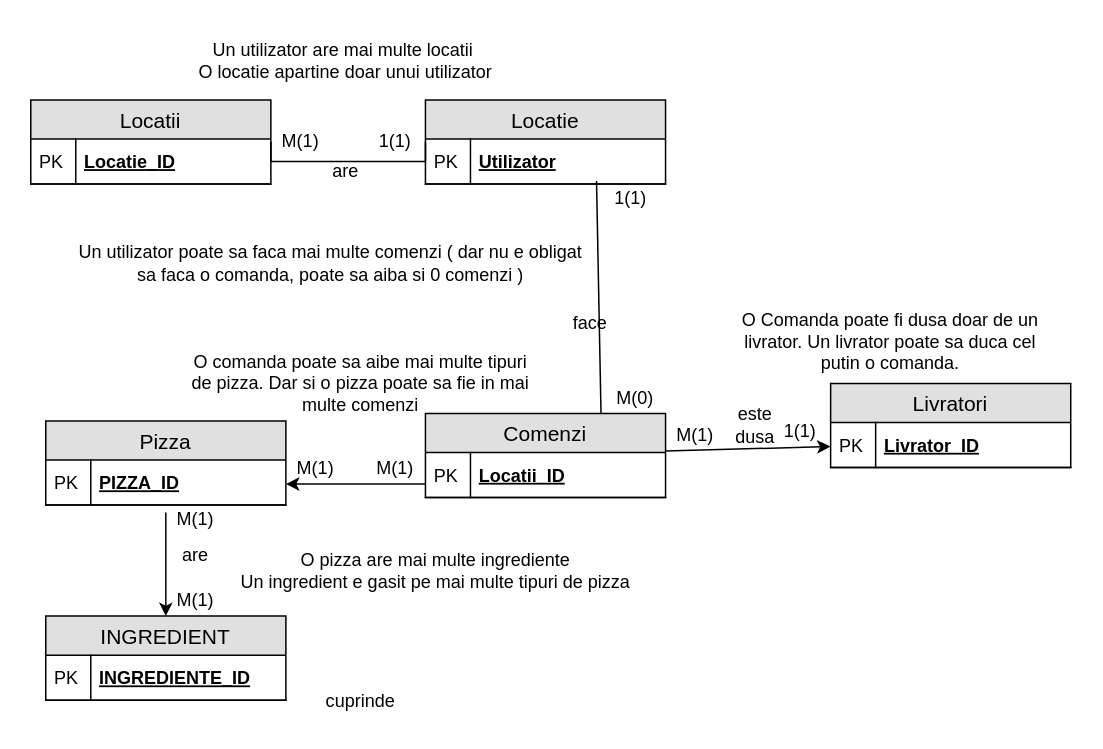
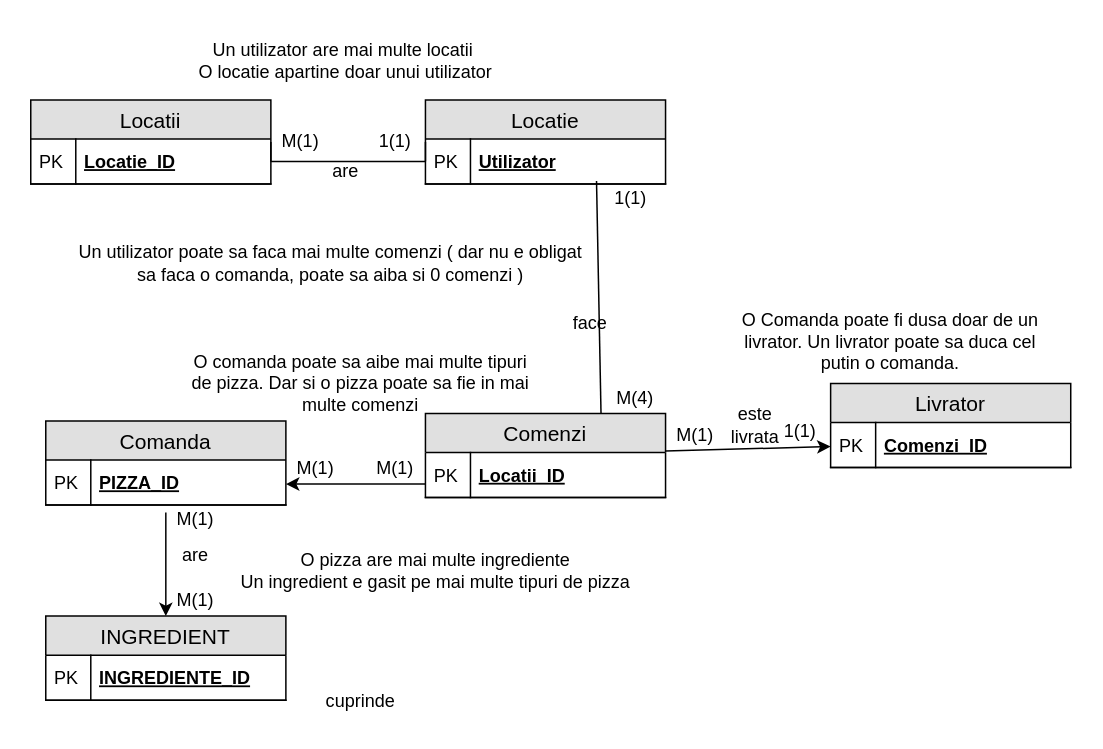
- <mxCell id="18" value="M(0)" style="text;html=1;strokeColor=none;fillColor=none;align=center;verticalAlign=middle;whiteSpace=wrap;rounded=0;" parent="1" vertex="1"><mxGeometry x="403" y="255" width="40" height="20" as="geometry" /></mxCell>
+ <mxCell id="18" value="M(4)" style="text;html=1;strokeColor=none;fillColor=none;align=center;verticalAlign=middle;whiteSpace=wrap;rounded=0;" parent="1" vertex="1"><mxGeometry x="403" y="255" width="40" height="20" as="geometry" /></mxCell>
- <mxCell id="28" value="Livratori" style="swimlane;fontStyle=0;childLayout=stackLayout;horizontal=1;startSize=26;fillColor=#e0e0e0;horizontalStack=0;resizeParent=1;resizeParentMax=0;resizeLast=0;collapsible=1;marginBottom=0;swimlaneFillColor=#ffffff;align=center;fontSize=14;" parent="1" vertex="1"><mxGeometry x="553" y="255" width="160" height="56" as="geometry" /></mxCell>
+ <mxCell id="28" value="Livrator" style="swimlane;fontStyle=0;childLayout=stackLayout;horizontal=1;startSize=26;fillColor=#e0e0e0;horizontalStack=0;resizeParent=1;resizeParentMax=0;resizeLast=0;collapsible=1;marginBottom=0;swimlaneFillColor=#ffffff;align=center;fontSize=14;" parent="1" vertex="1"><mxGeometry x="553" y="255" width="160" height="56" as="geometry" /></mxCell>
- <mxCell id="34" value="este dusa" style="text;html=1;strokeColor=none;fillColor=none;align=center;verticalAlign=middle;whiteSpace=wrap;rounded=0;" parent="1" vertex="1"><mxGeometry x="483" y="273" width="40" height="20" as="geometry" /></mxCell>
+ <mxCell id="34" value="este livrata" style="text;html=1;strokeColor=none;fillColor=none;align=center;verticalAlign=middle;whiteSpace=wrap;rounded=0;" parent="1" vertex="1"><mxGeometry x="483" y="273" width="40" height="20" as="geometry" /></mxCell>
- <mxCell id="20" value="Pizza" style="swimlane;fontStyle=0;childLayout=stackLayout;horizontal=1;startSize=26;fillColor=#e0e0e0;horizontalStack=0;resizeParent=1;resizeParentMax=0;resizeLast=0;collapsible=1;marginBottom=0;swimlaneFillColor=#ffffff;align=center;fontSize=14;" parent="1" vertex="1"><mxGeometry x="30" y="280" width="160" height="56" as="geometry" /></mxCell>
+ <mxCell id="20" value="Comanda" style="swimlane;fontStyle=0;childLayout=stackLayout;horizontal=1;startSize=26;fillColor=#e0e0e0;horizontalStack=0;resizeParent=1;resizeParentMax=0;resizeLast=0;collapsible=1;marginBottom=0;swimlaneFillColor=#ffffff;align=center;fontSize=14;" parent="1" vertex="1"><mxGeometry x="30" y="280" width="160" height="56" as="geometry" /></mxCell>
- <mxCell id="29" value="Livrator_ID" style="shape=partialRectangle;top=0;left=0;right=0;bottom=1;align=left;verticalAlign=middle;fillColor=none;spacingLeft=34;spacingRight=4;overflow=hidden;rotatable=0;points=[[0,0.5],[1,0.5]];portConstraint=eastwest;dropTarget=0;fontStyle=5;fontSize=12;" parent="28" vertex="1"><mxGeometry y="26" width="160" height="30" as="geometry" /></mxCell>
+ <mxCell id="29" value="Comenzi_ID" style="shape=partialRectangle;top=0;left=0;right=0;bottom=1;align=left;verticalAlign=middle;fillColor=none;spacingLeft=34;spacingRight=4;overflow=hidden;rotatable=0;points=[[0,0.5],[1,0.5]];portConstraint=eastwest;dropTarget=0;fontStyle=5;fontSize=12;" parent="28" vertex="1"><mxGeometry y="26" width="160" height="30" as="geometry" /></mxCell>
